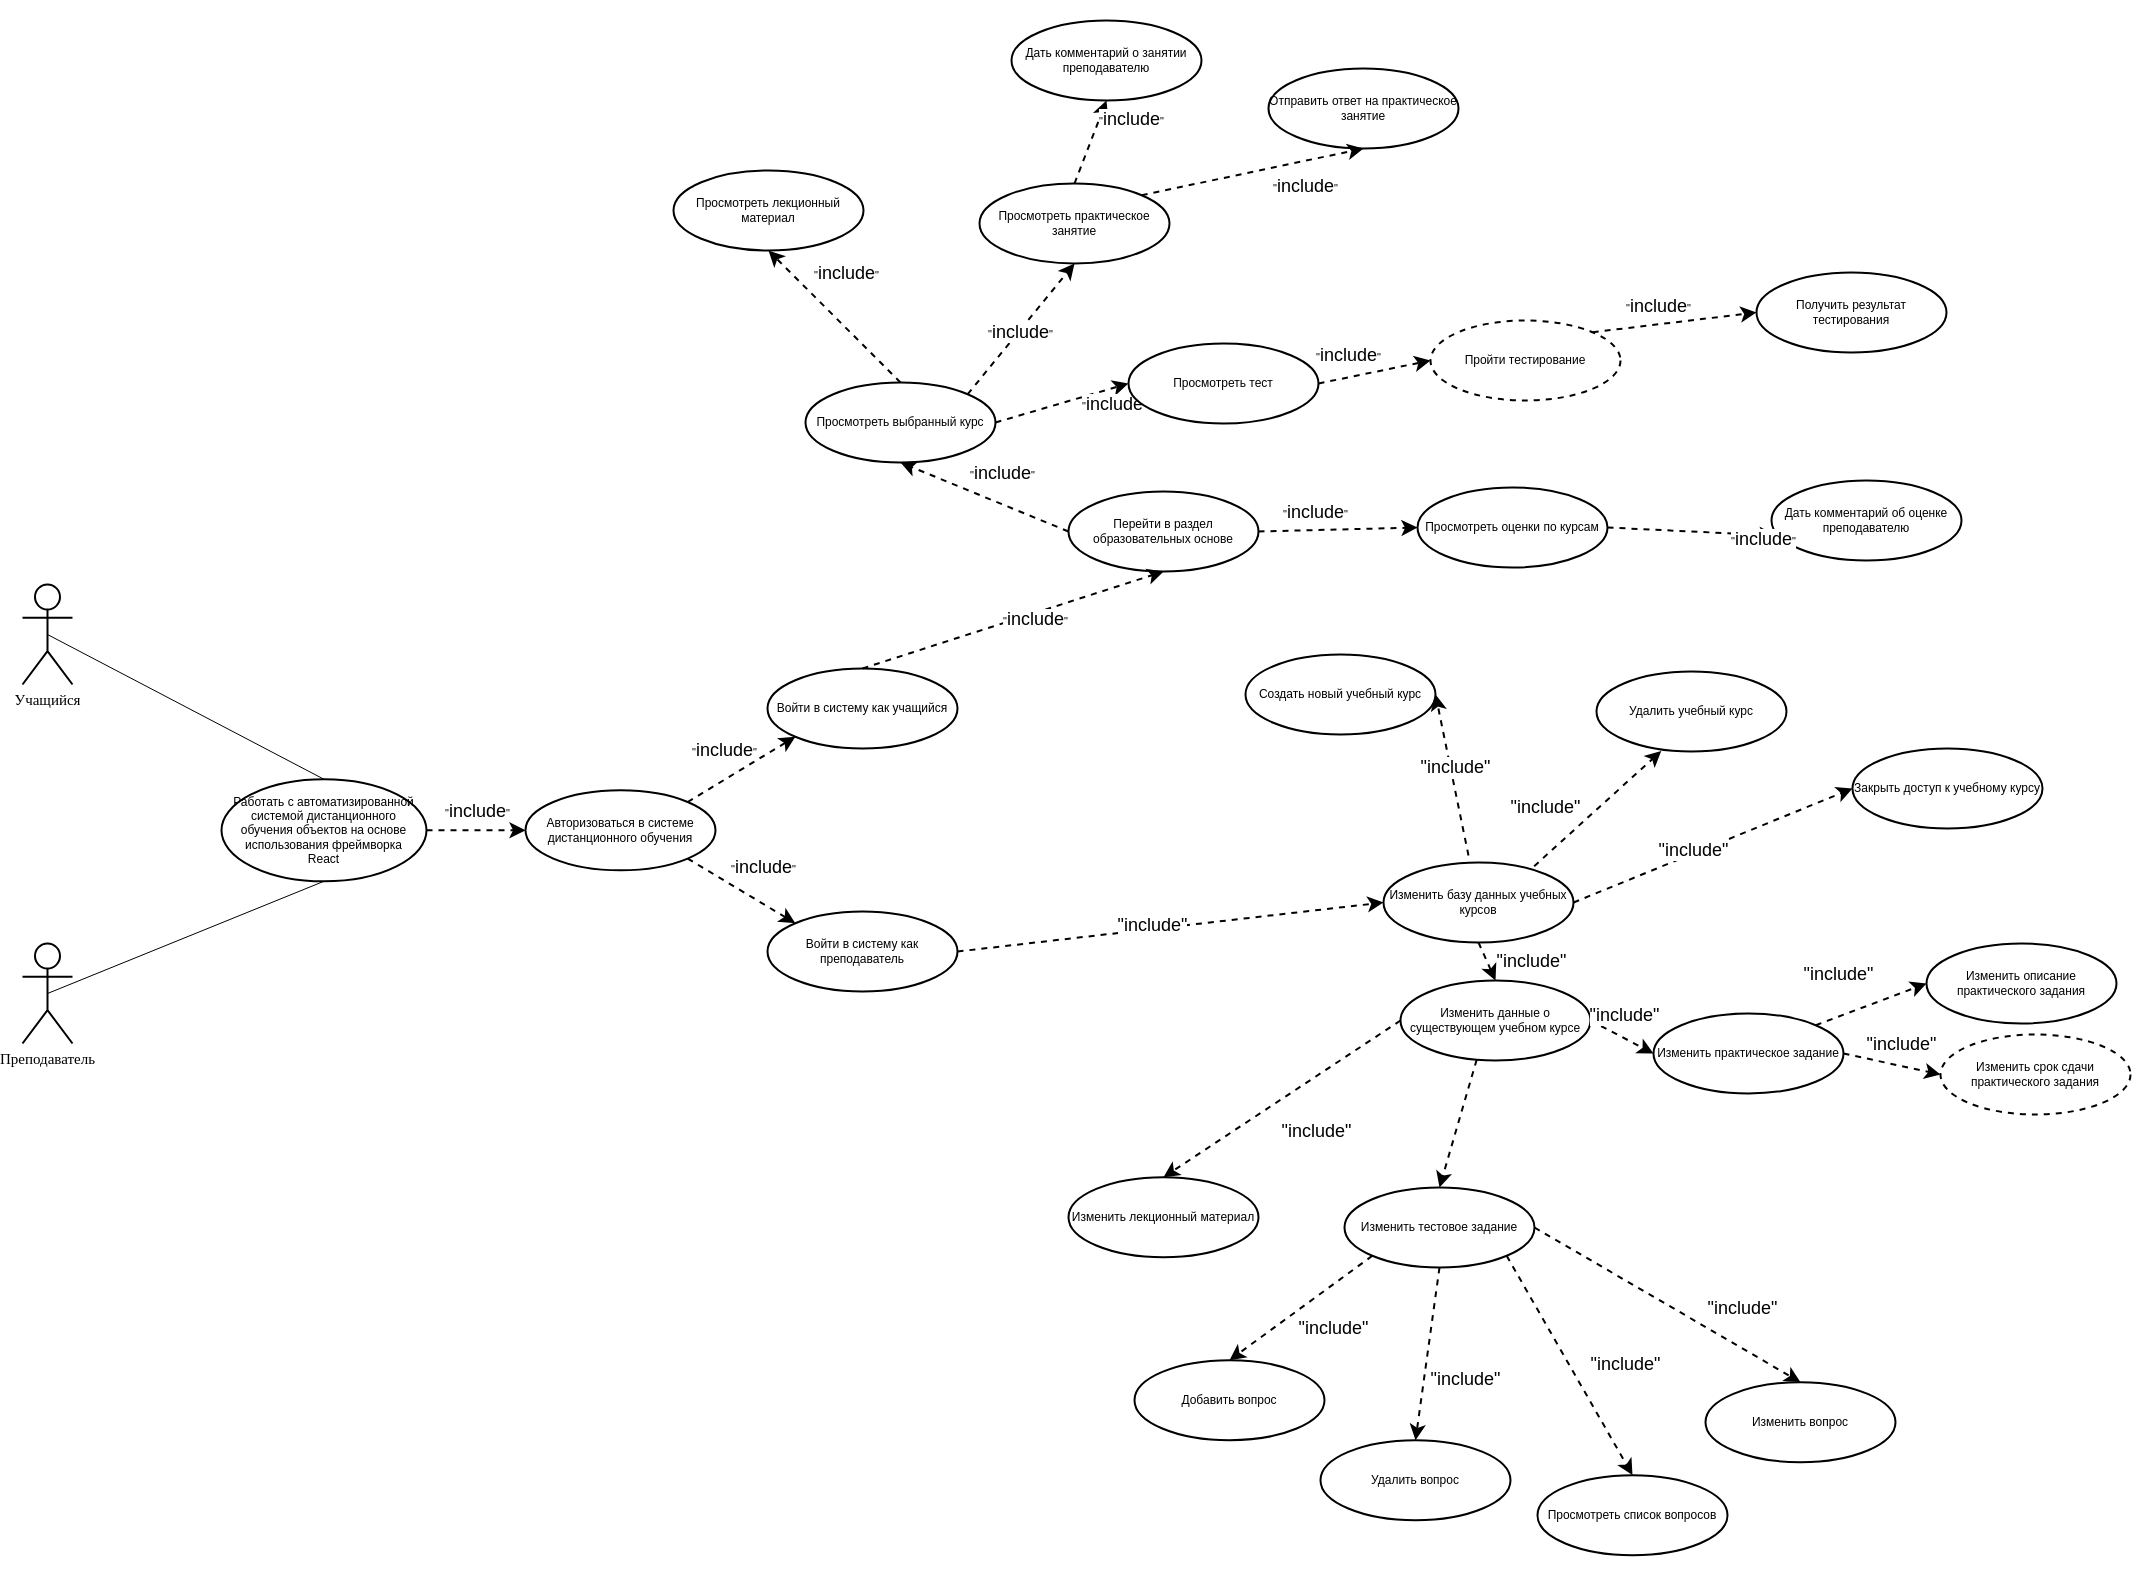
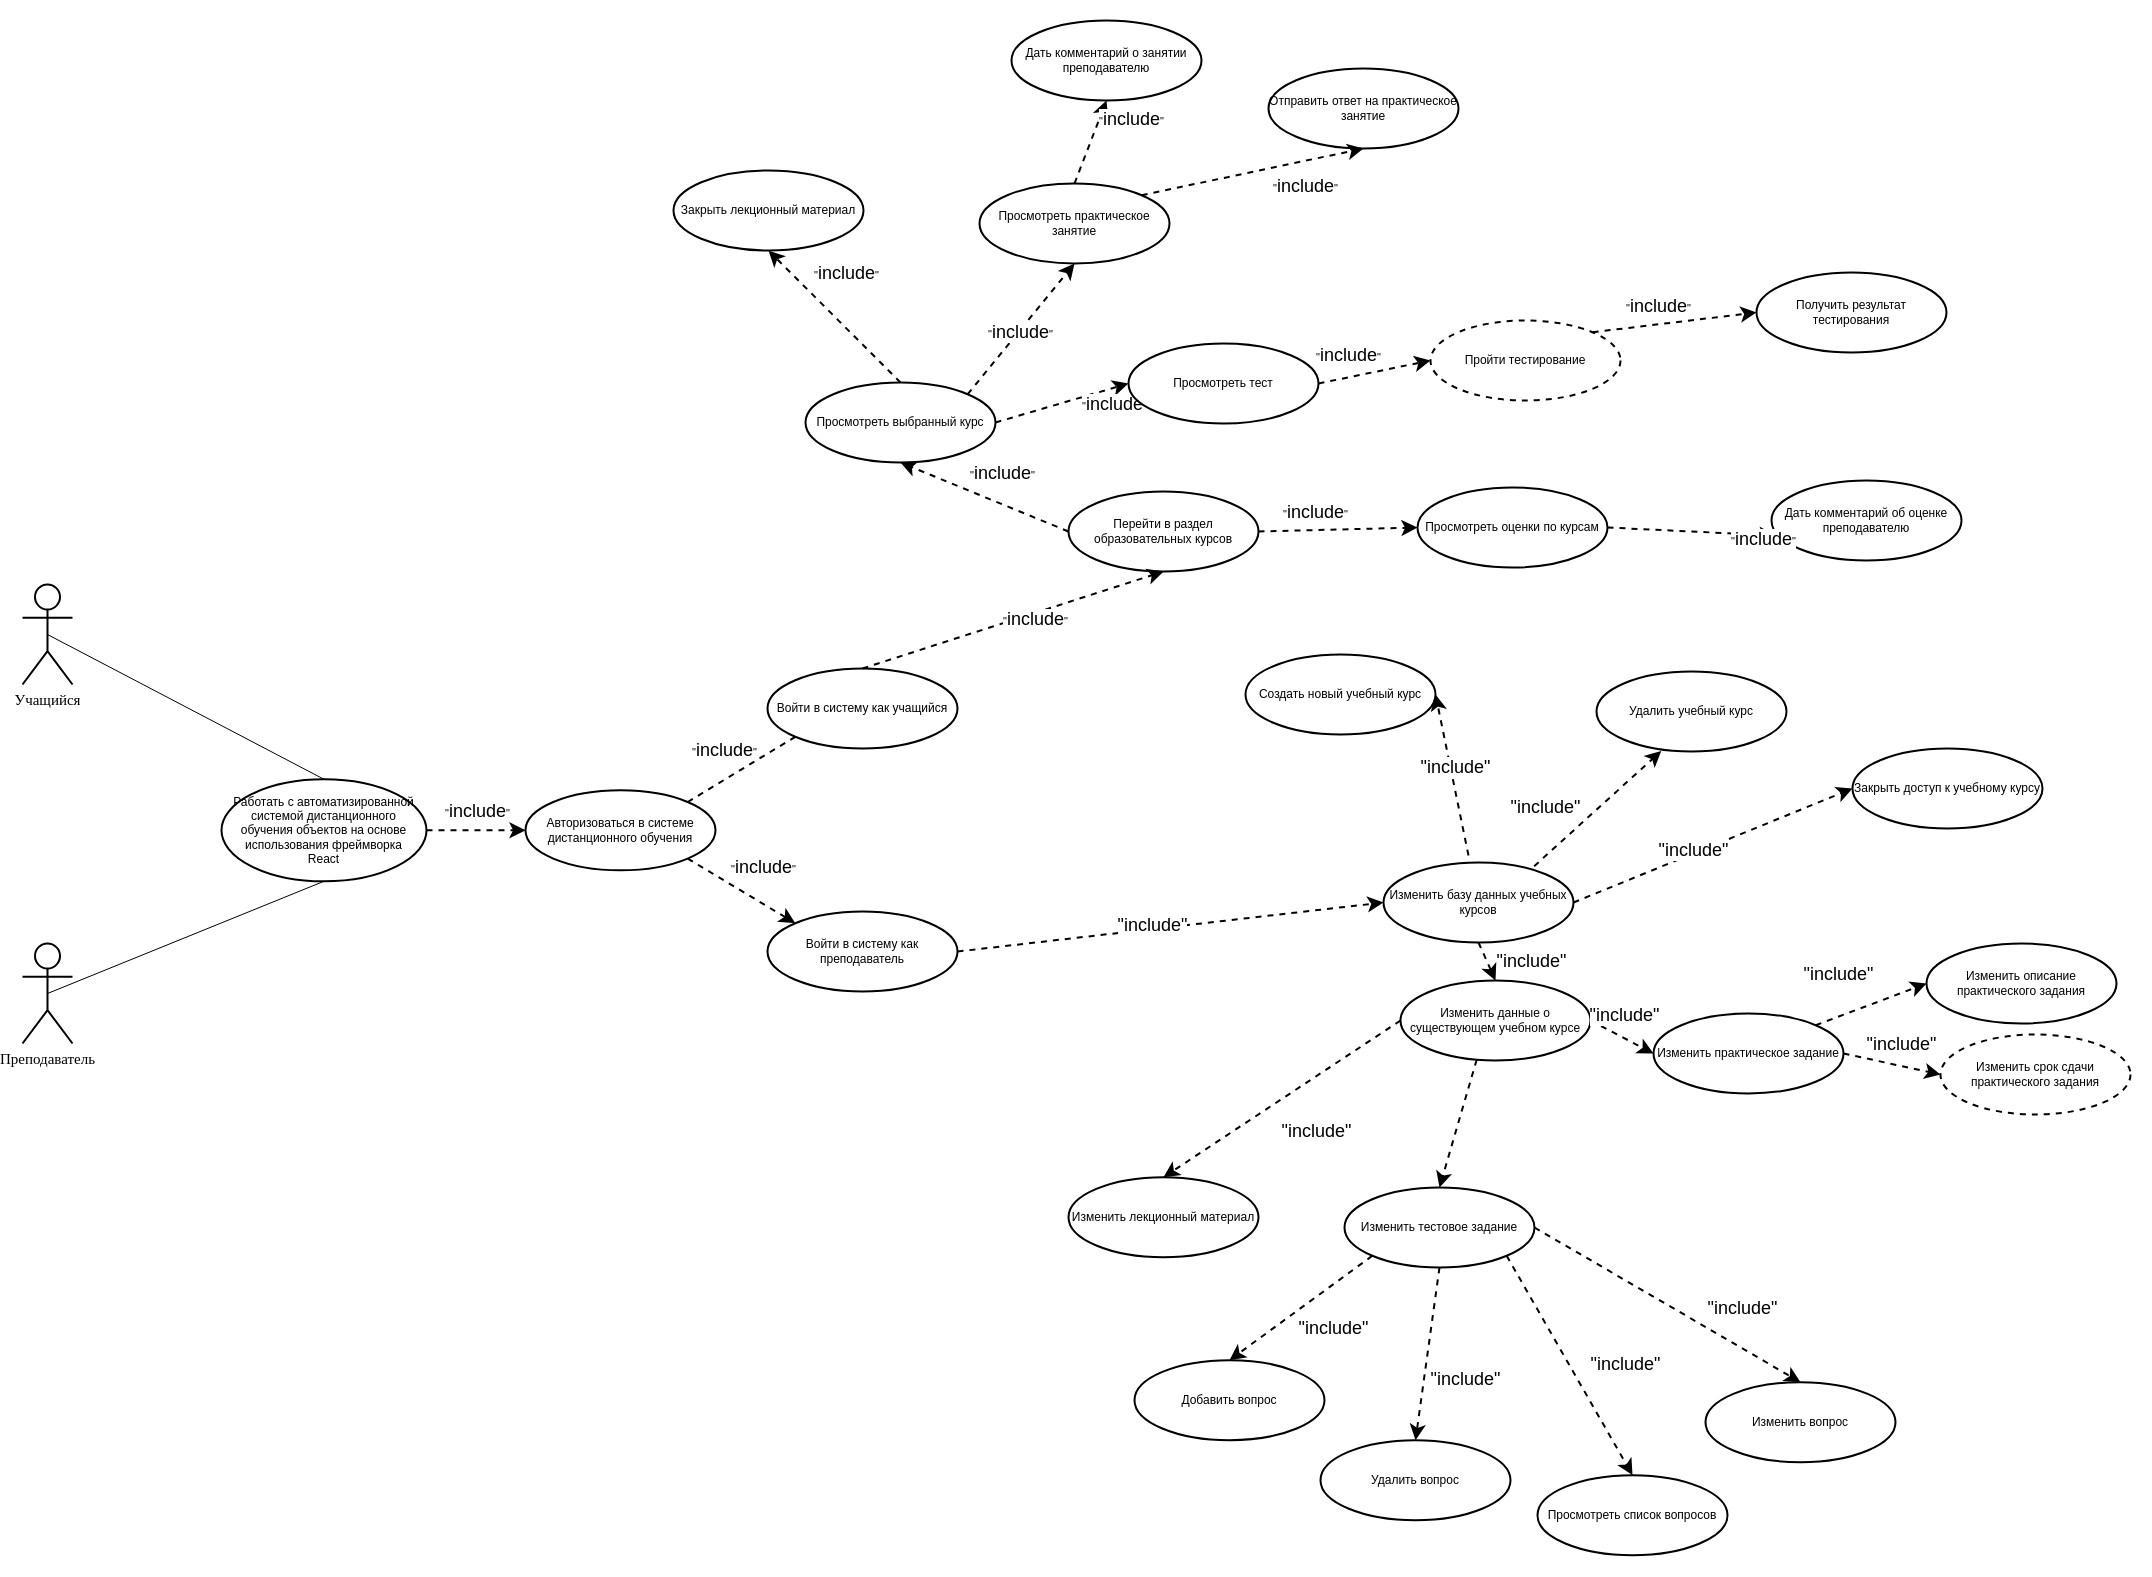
- <mxCell id="68" value="Просмотреть лекционный материал" style="ellipse;whiteSpace=wrap;html=1;strokeWidth=2;" parent="1" vertex="1"><mxGeometry x="671" y="170" width="190" height="80" as="geometry" /></mxCell>
+ <mxCell id="68" value="Закрыть лекционный материал" style="ellipse;whiteSpace=wrap;html=1;strokeWidth=2;" parent="1" vertex="1"><mxGeometry x="671" y="170" width="190" height="80" as="geometry" /></mxCell>
- <mxCell id="57" value="Перейти в раздел образовательных основе" style="ellipse;whiteSpace=wrap;html=1;strokeWidth=2;" parent="1" vertex="1"><mxGeometry x="1066" y="491" width="190" height="80" as="geometry" /></mxCell>
+ <mxCell id="57" value="Перейти в раздел образовательных курсов" style="ellipse;whiteSpace=wrap;html=1;strokeWidth=2;" parent="1" vertex="1"><mxGeometry x="1066" y="491" width="190" height="80" as="geometry" /></mxCell>
- <mxCell id="12" value="" style="endArrow=classic;html=1;rounded=0;fontFamily=Verdana;fontSize=15;exitX=1;exitY=0;exitDx=0;exitDy=0;dashed=1;endSize=10;strokeWidth=2;entryX=0;entryY=1;entryDx=0;entryDy=0;" parent="1" source="7" target="10" edge="1"><mxGeometry width="50" height="50" relative="1" as="geometry"><mxPoint x="444" y="839" as="sourcePoint" /><mxPoint x="533" y="840" as="targetPoint" /></mxGeometry></mxCell>
+ <mxCell id="12" value="" style="endArrow=none;html=1;rounded=0;fontFamily=Verdana;fontSize=15;exitX=1;exitY=0;exitDx=0;exitDy=0;dashed=1;endSize=10;strokeWidth=2;entryX=0;entryY=1;entryDx=0;entryDy=0;" parent="1" source="7" target="10" edge="1"><mxGeometry width="50" height="50" relative="1" as="geometry"><mxPoint x="444" y="839" as="sourcePoint" /><mxPoint x="533" y="840" as="targetPoint" /></mxGeometry></mxCell>
